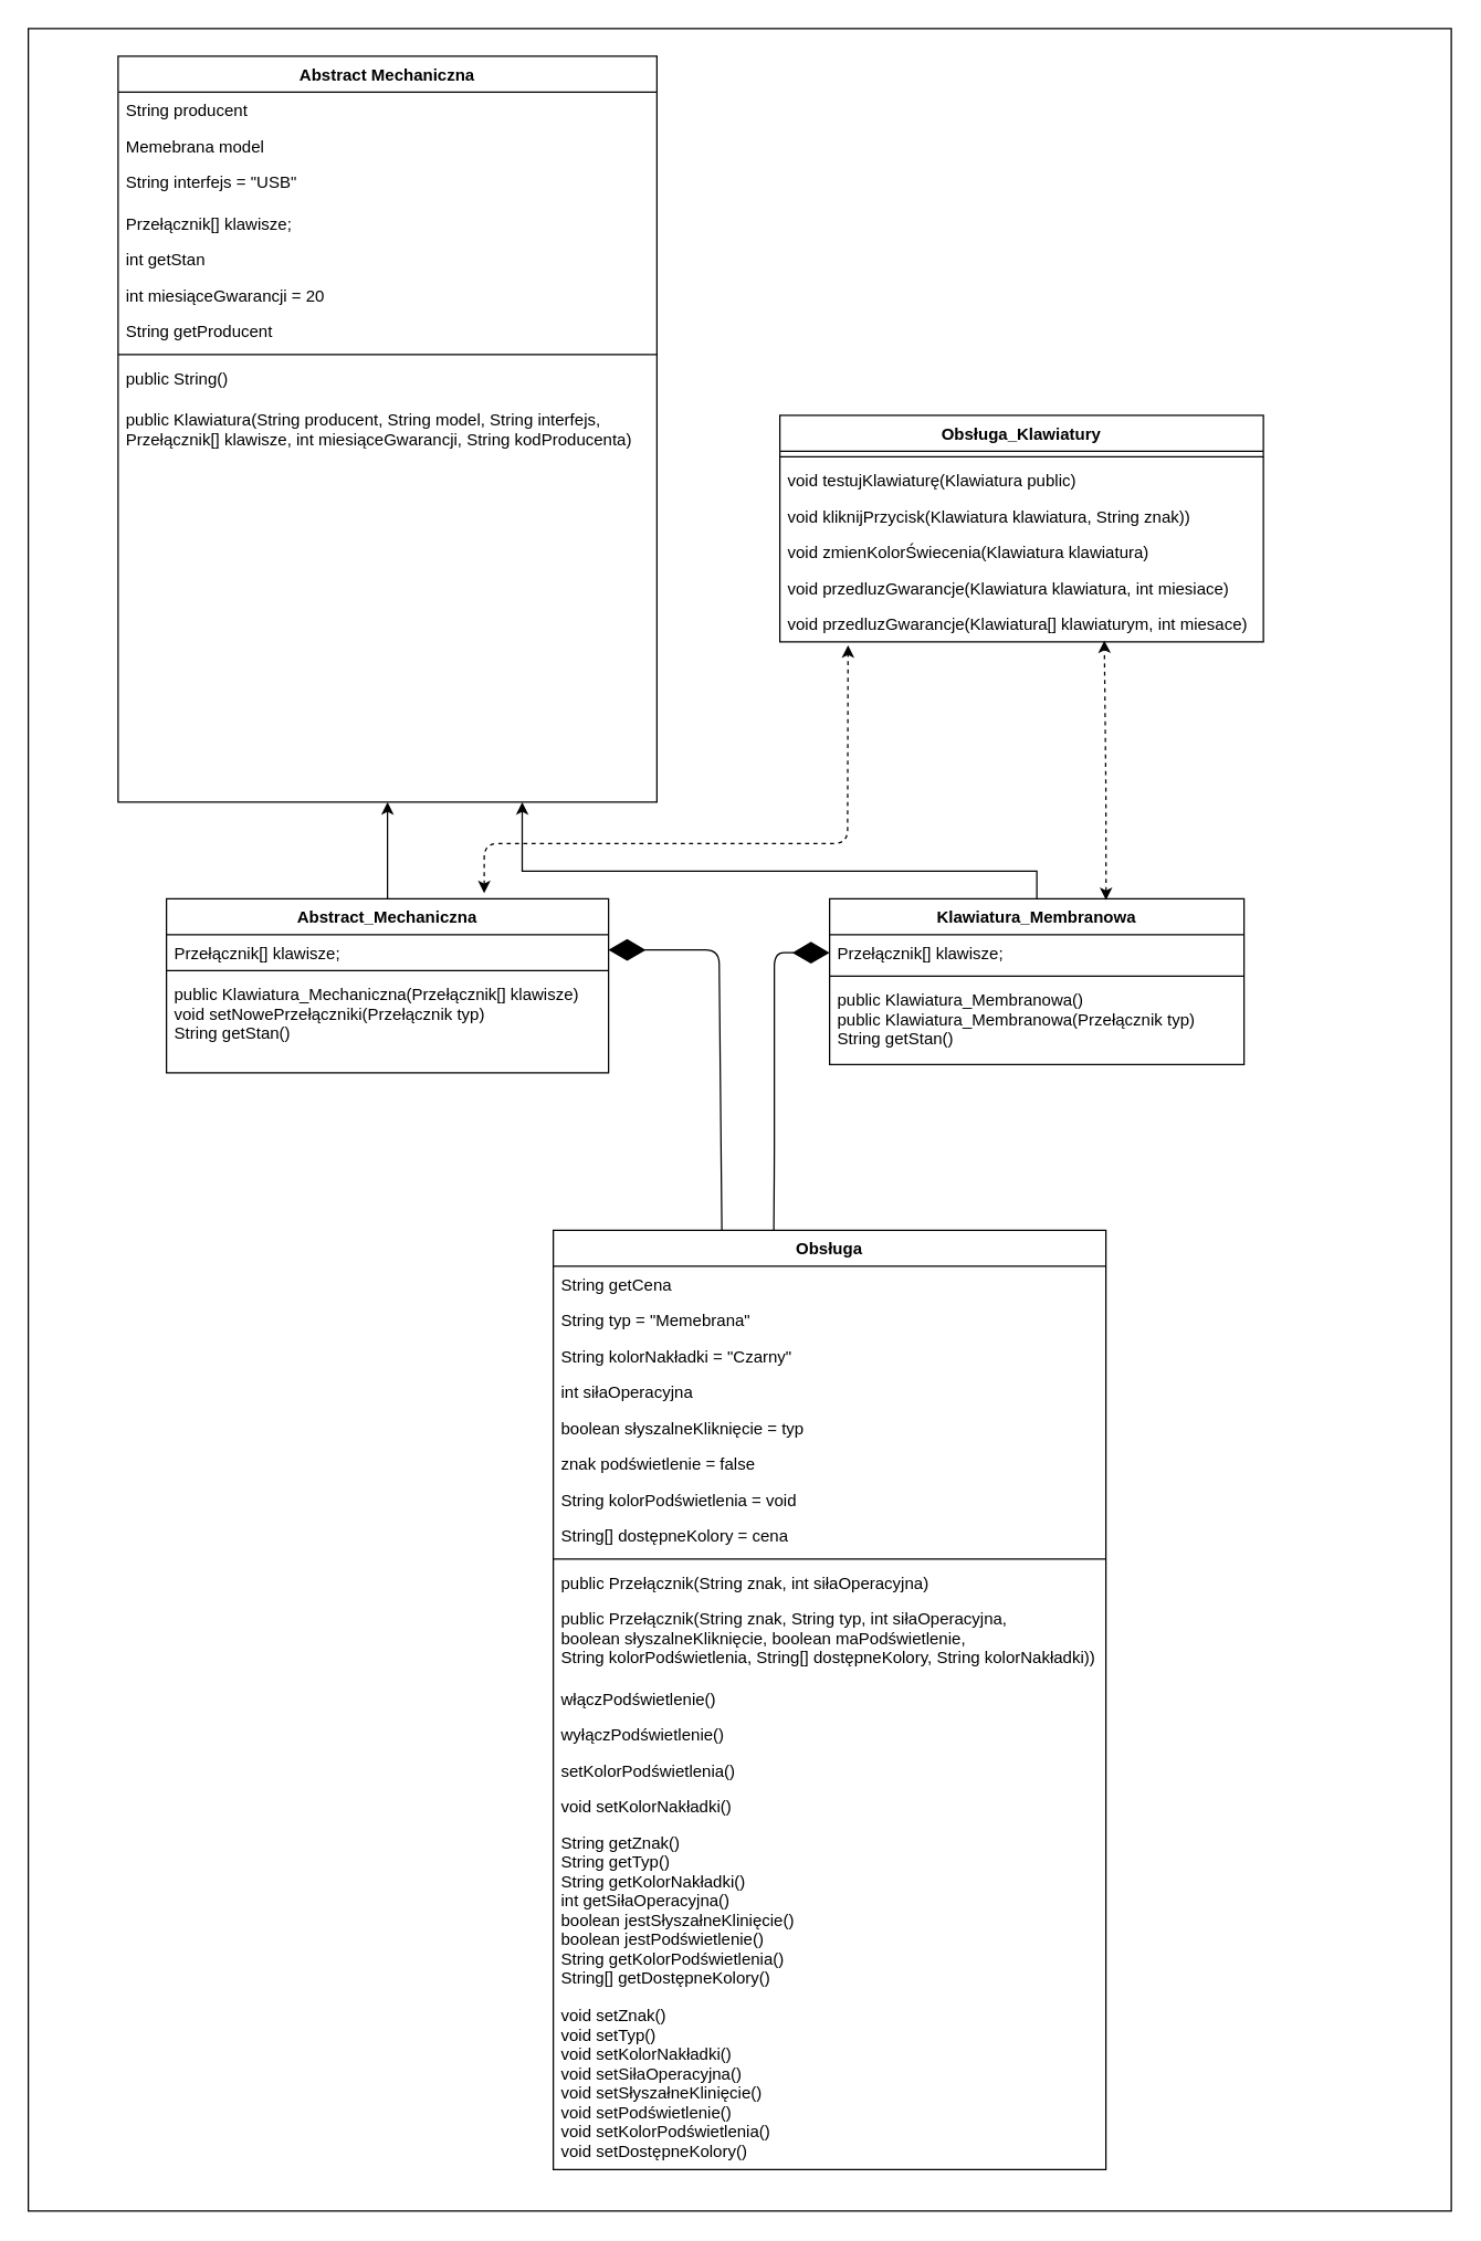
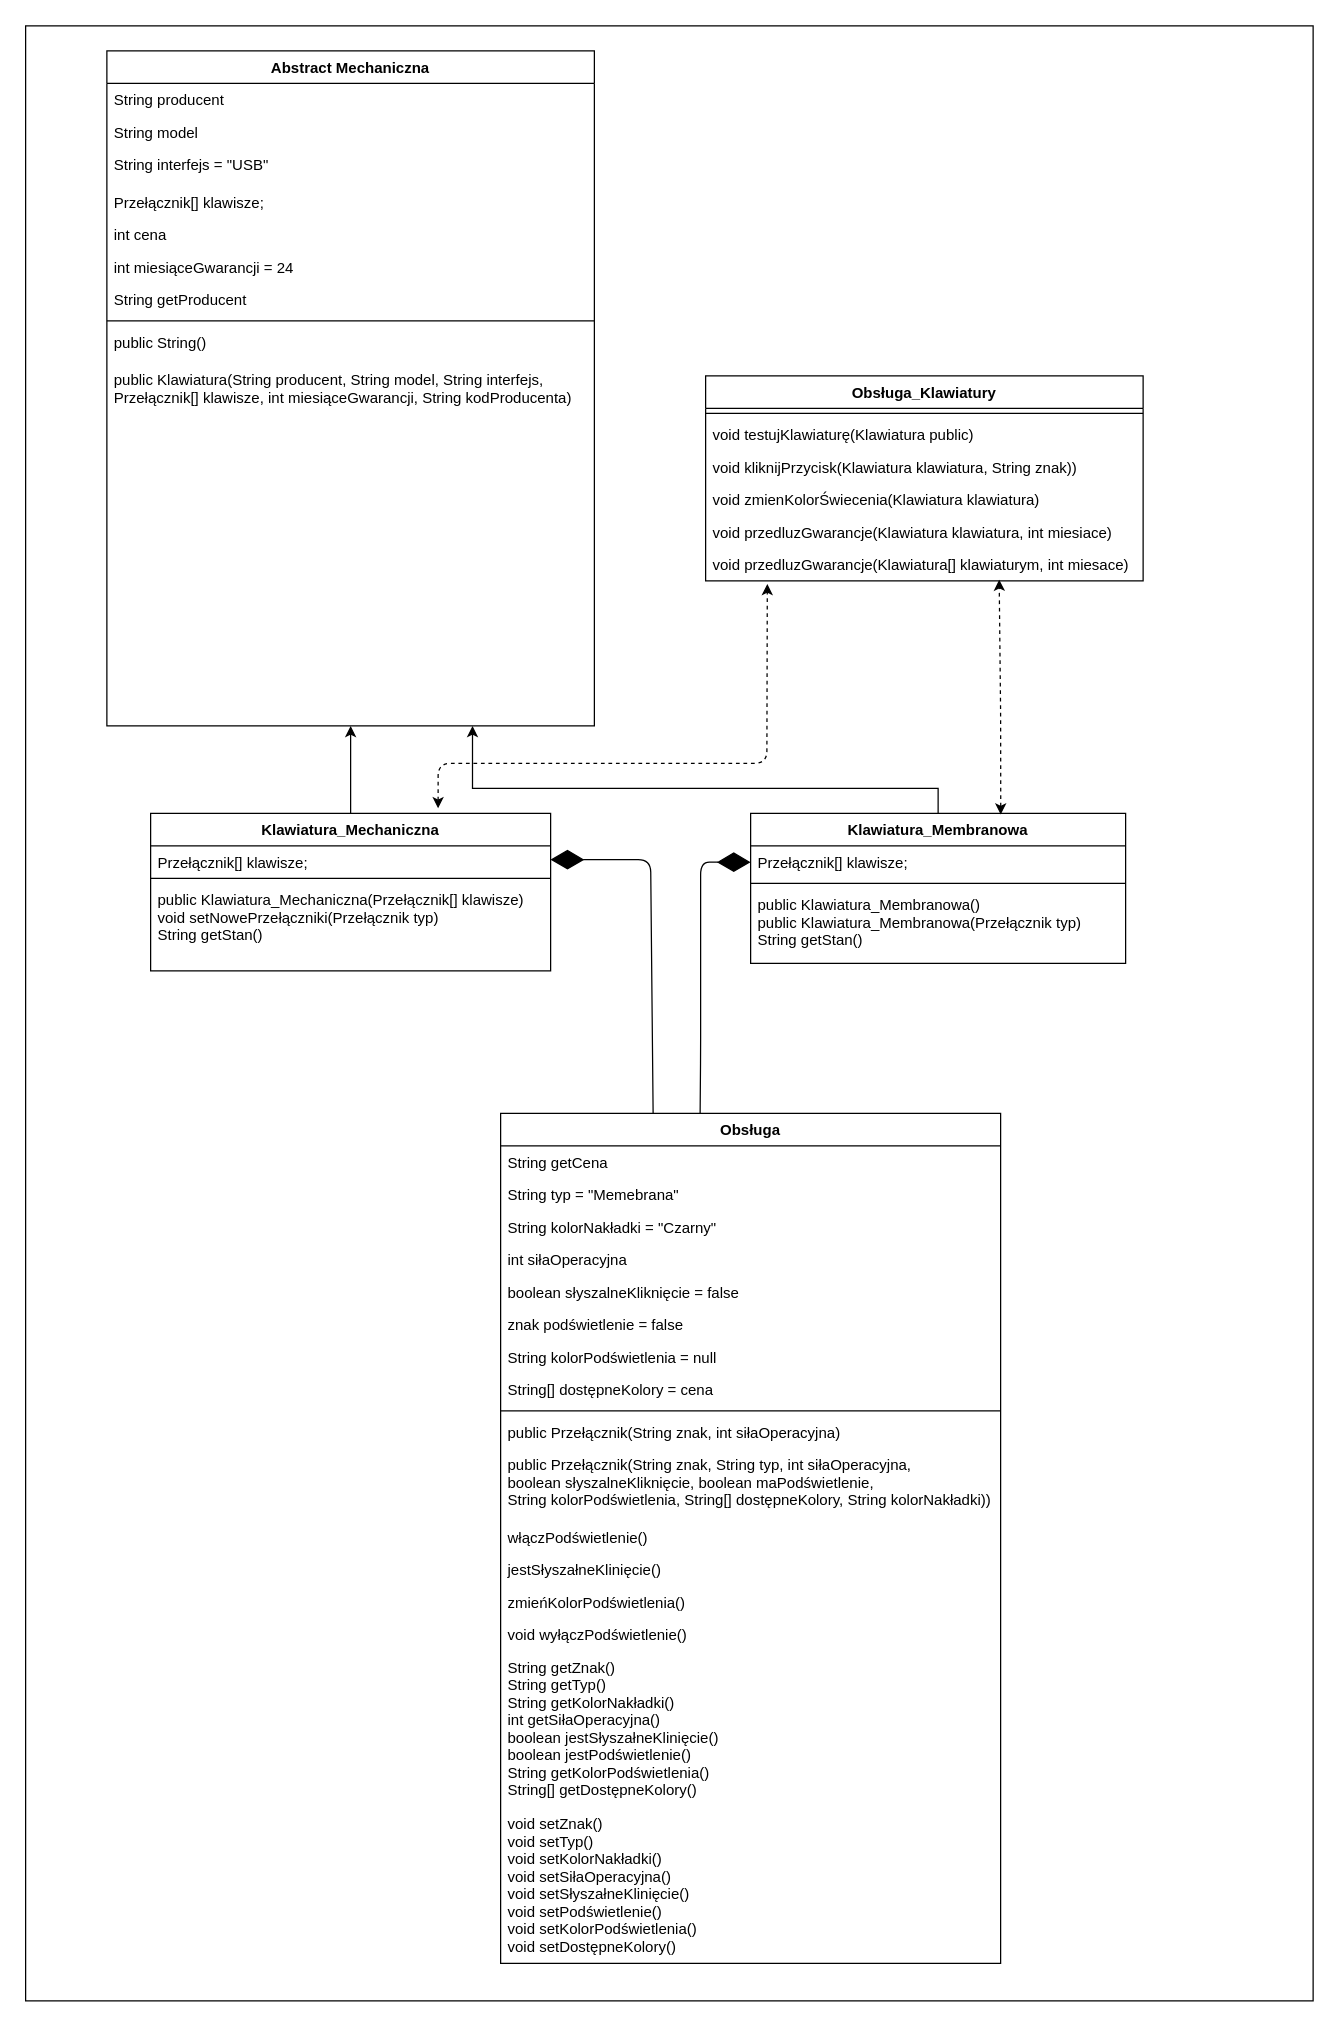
- <mxCell id="18" value="Memebrana model" style="text;strokeColor=none;fillColor=none;align=left;verticalAlign=top;spacingLeft=4;spacingRight=4;overflow=hidden;rotatable=0;points=[[0,0.5],[1,0.5]];portConstraint=eastwest;" parent="16" vertex="1"><mxGeometry y="52" width="390" height="26" as="geometry" /></mxCell>
+ <mxCell id="18" value="String model" style="text;strokeColor=none;fillColor=none;align=left;verticalAlign=top;spacingLeft=4;spacingRight=4;overflow=hidden;rotatable=0;points=[[0,0.5],[1,0.5]];portConstraint=eastwest;" parent="16" vertex="1"><mxGeometry y="52" width="390" height="26" as="geometry" /></mxCell>
- <mxCell id="21" value="int getStan" style="text;strokeColor=none;fillColor=none;align=left;verticalAlign=top;spacingLeft=4;spacingRight=4;overflow=hidden;rotatable=0;points=[[0,0.5],[1,0.5]];portConstraint=eastwest;" parent="16" vertex="1"><mxGeometry y="134" width="390" height="26" as="geometry" /></mxCell>
+ <mxCell id="21" value="int cena" style="text;strokeColor=none;fillColor=none;align=left;verticalAlign=top;spacingLeft=4;spacingRight=4;overflow=hidden;rotatable=0;points=[[0,0.5],[1,0.5]];portConstraint=eastwest;" parent="16" vertex="1"><mxGeometry y="134" width="390" height="26" as="geometry" /></mxCell>
- <mxCell id="22" value="int miesiąceGwarancji = 20" style="text;strokeColor=none;fillColor=none;align=left;verticalAlign=top;spacingLeft=4;spacingRight=4;overflow=hidden;rotatable=0;points=[[0,0.5],[1,0.5]];portConstraint=eastwest;" parent="16" vertex="1"><mxGeometry y="160" width="390" height="26" as="geometry" /></mxCell>
+ <mxCell id="22" value="int miesiąceGwarancji = 24" style="text;strokeColor=none;fillColor=none;align=left;verticalAlign=top;spacingLeft=4;spacingRight=4;overflow=hidden;rotatable=0;points=[[0,0.5],[1,0.5]];portConstraint=eastwest;" parent="16" vertex="1"><mxGeometry y="160" width="390" height="26" as="geometry" /></mxCell>
- <mxCell id="6" value="Abstract_Mechaniczna" style="swimlane;fontStyle=1;align=center;verticalAlign=top;childLayout=stackLayout;horizontal=1;startSize=26;horizontalStack=0;resizeParent=1;resizeParentMax=0;resizeLast=0;collapsible=1;marginBottom=0;" parent="1" vertex="1"><mxGeometry x="120" y="650" width="320" height="126" as="geometry" /></mxCell>
+ <mxCell id="6" value="Klawiatura_Mechaniczna" style="swimlane;fontStyle=1;align=center;verticalAlign=top;childLayout=stackLayout;horizontal=1;startSize=26;horizontalStack=0;resizeParent=1;resizeParentMax=0;resizeLast=0;collapsible=1;marginBottom=0;" parent="1" vertex="1"><mxGeometry x="120" y="650" width="320" height="126" as="geometry" /></mxCell>
- <mxCell id="42" value="boolean słyszalneKliknięcie = typ" style="text;strokeColor=none;fillColor=none;align=left;verticalAlign=top;spacingLeft=4;spacingRight=4;overflow=hidden;rotatable=0;points=[[0,0.5],[1,0.5]];portConstraint=eastwest;" parent="37" vertex="1"><mxGeometry y="130" width="400" height="26" as="geometry" /></mxCell>
+ <mxCell id="42" value="boolean słyszalneKliknięcie = false" style="text;strokeColor=none;fillColor=none;align=left;verticalAlign=top;spacingLeft=4;spacingRight=4;overflow=hidden;rotatable=0;points=[[0,0.5],[1,0.5]];portConstraint=eastwest;" parent="37" vertex="1"><mxGeometry y="130" width="400" height="26" as="geometry" /></mxCell>
- <mxCell id="44" value="String kolorPodświetlenia = void" style="text;strokeColor=none;fillColor=none;align=left;verticalAlign=top;spacingLeft=4;spacingRight=4;overflow=hidden;rotatable=0;points=[[0,0.5],[1,0.5]];portConstraint=eastwest;" parent="37" vertex="1"><mxGeometry y="182" width="400" height="26" as="geometry" /></mxCell>
+ <mxCell id="44" value="String kolorPodświetlenia = null" style="text;strokeColor=none;fillColor=none;align=left;verticalAlign=top;spacingLeft=4;spacingRight=4;overflow=hidden;rotatable=0;points=[[0,0.5],[1,0.5]];portConstraint=eastwest;" parent="37" vertex="1"><mxGeometry y="182" width="400" height="26" as="geometry" /></mxCell>
- <mxCell id="50" value="wyłączPodświetlenie()&#10;" style="text;strokeColor=none;fillColor=none;align=left;verticalAlign=top;spacingLeft=4;spacingRight=4;overflow=hidden;rotatable=0;points=[[0,0.5],[1,0.5]];portConstraint=eastwest;" parent="37" vertex="1"><mxGeometry y="352" width="400" height="26" as="geometry" /></mxCell>
+ <mxCell id="50" value="jestSłyszałneKlinięcie()&#10;" style="text;strokeColor=none;fillColor=none;align=left;verticalAlign=top;spacingLeft=4;spacingRight=4;overflow=hidden;rotatable=0;points=[[0,0.5],[1,0.5]];portConstraint=eastwest;" parent="37" vertex="1"><mxGeometry y="352" width="400" height="26" as="geometry" /></mxCell>
- <mxCell id="51" value="setKolorPodświetlenia()" style="text;strokeColor=none;fillColor=none;align=left;verticalAlign=top;spacingLeft=4;spacingRight=4;overflow=hidden;rotatable=0;points=[[0,0.5],[1,0.5]];portConstraint=eastwest;" parent="37" vertex="1"><mxGeometry y="378" width="400" height="26" as="geometry" /></mxCell>
+ <mxCell id="51" value="zmieńKolorPodświetlenia()" style="text;strokeColor=none;fillColor=none;align=left;verticalAlign=top;spacingLeft=4;spacingRight=4;overflow=hidden;rotatable=0;points=[[0,0.5],[1,0.5]];portConstraint=eastwest;" parent="37" vertex="1"><mxGeometry y="378" width="400" height="26" as="geometry" /></mxCell>
- <mxCell id="52" value="void setKolorNakładki()" style="text;strokeColor=none;fillColor=none;align=left;verticalAlign=top;spacingLeft=4;spacingRight=4;overflow=hidden;rotatable=0;points=[[0,0.5],[1,0.5]];portConstraint=eastwest;" parent="37" vertex="1"><mxGeometry y="404" width="400" height="26" as="geometry" /></mxCell>
+ <mxCell id="52" value="void wyłączPodświetlenie()" style="text;strokeColor=none;fillColor=none;align=left;verticalAlign=top;spacingLeft=4;spacingRight=4;overflow=hidden;rotatable=0;points=[[0,0.5],[1,0.5]];portConstraint=eastwest;" parent="37" vertex="1"><mxGeometry y="404" width="400" height="26" as="geometry" /></mxCell>
